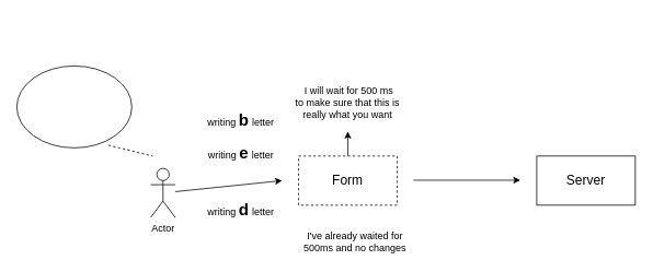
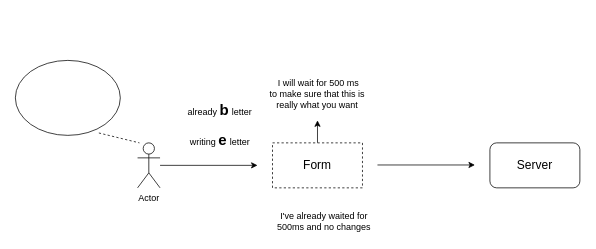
- <mxCell id="10" value="writing &lt;b&gt;&lt;font style=&quot;font-size: 20px&quot;&gt;b&lt;/font&gt;&lt;font style=&quot;font-size: 15px&quot;&gt; &lt;/font&gt;&lt;/b&gt;letter" style="text;html=1;strokeColor=none;fillColor=none;align=center;verticalAlign=middle;whiteSpace=wrap;rounded=0;" parent="2" vertex="1"><mxGeometry x="185" y="110" width="140" height="30" as="geometry" /></mxCell>
+ <mxCell id="10" value="already &lt;b&gt;&lt;font style=&quot;font-size: 20px&quot;&gt;b&lt;/font&gt;&lt;font style=&quot;font-size: 15px&quot;&gt; &lt;/font&gt;&lt;/b&gt;letter" style="text;html=1;strokeColor=none;fillColor=none;align=center;verticalAlign=middle;whiteSpace=wrap;rounded=0;" parent="2" vertex="1"><mxGeometry x="185" y="110" width="140" height="30" as="geometry" /></mxCell>
- <mxCell id="8" value="Server" style="rounded=0;whiteSpace=wrap;html=1;fontSize=16;" parent="2" vertex="1"><mxGeometry x="615" y="170" width="120" height="60" as="geometry" /></mxCell>
+ <mxCell id="8" value="Server" style="whiteSpace=wrap;html=1;fontSize=16;rounded=1;" parent="2" vertex="1"><mxGeometry x="615" y="170" width="120" height="60" as="geometry" /></mxCell>
- <mxCell id="4" value="Actor" style="shape=umlActor;verticalLabelPosition=bottom;verticalAlign=top;html=1;outlineConnect=0;" parent="2" vertex="1"><mxGeometry x="145" y="185" width="30" height="60" as="geometry" /></mxCell>
+ <mxCell id="4" value="Actor" style="shape=umlActor;verticalLabelPosition=bottom;verticalAlign=top;html=1;outlineConnect=0;" parent="2" vertex="1"><mxGeometry x="145" y="170" width="30" height="60" as="geometry" /></mxCell>
- <mxCell id="12" value="writing &lt;b&gt;&lt;font style=&quot;font-size: 20px&quot;&gt;d&lt;/font&gt;&lt;font style=&quot;font-size: 15px&quot;&gt;&amp;nbsp;&lt;/font&gt;&lt;/b&gt;letter" style="text;html=1;strokeColor=none;fillColor=none;align=center;verticalAlign=middle;whiteSpace=wrap;rounded=0;" parent="2" vertex="1"><mxGeometry x="185" y="220" width="140" height="30" as="geometry" /></mxCell>
